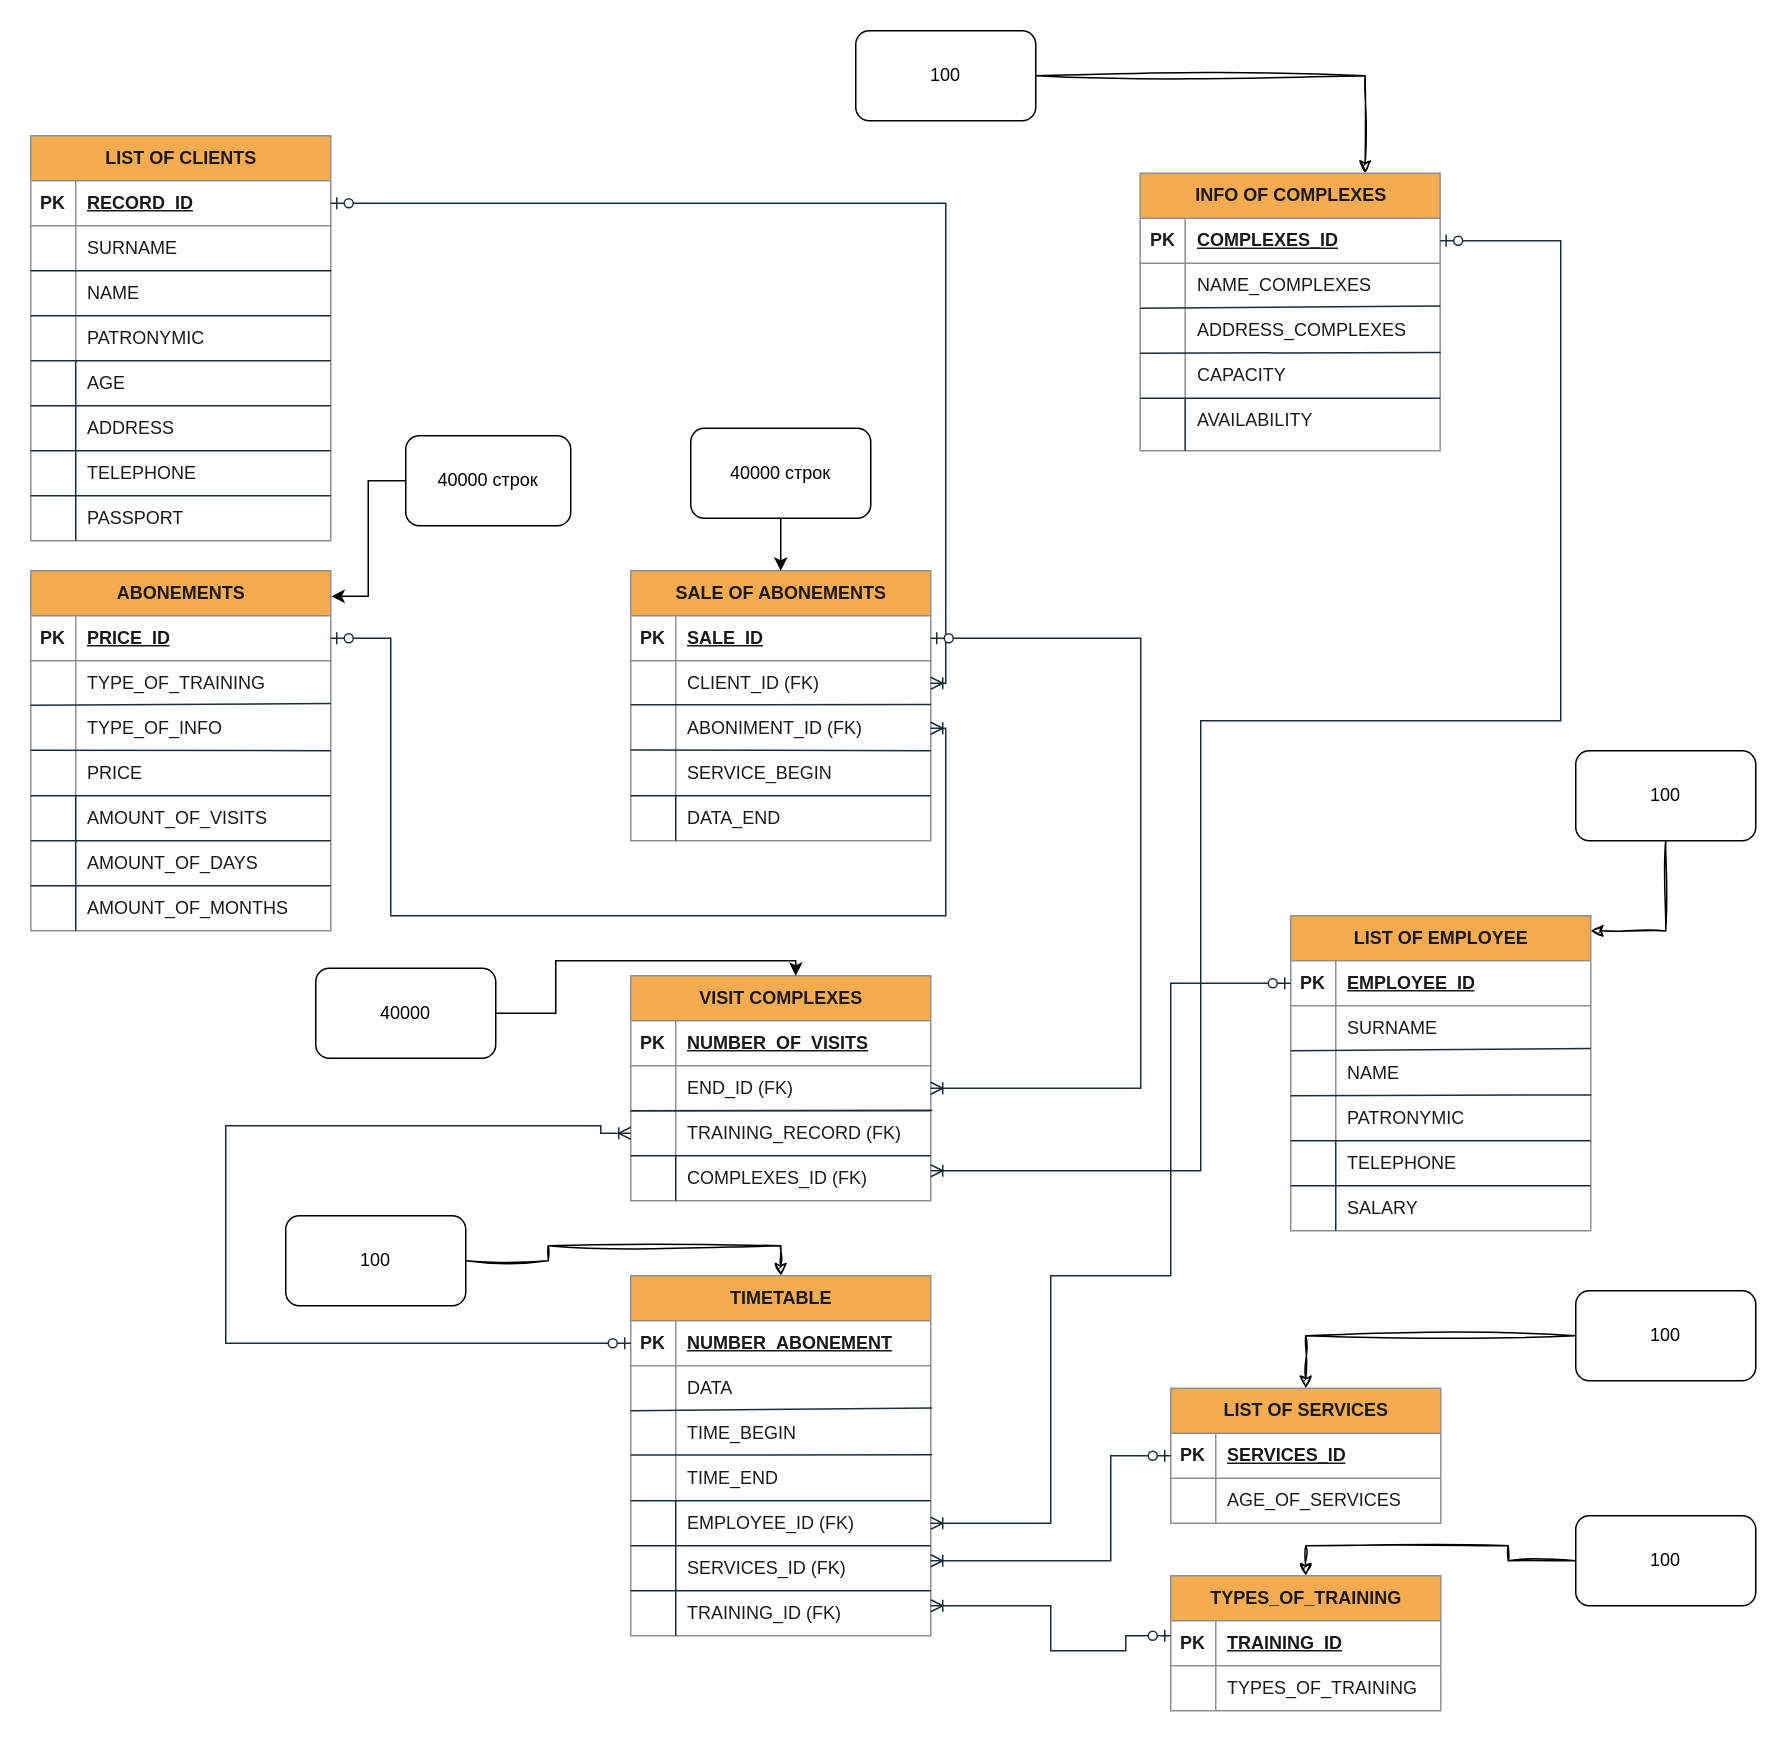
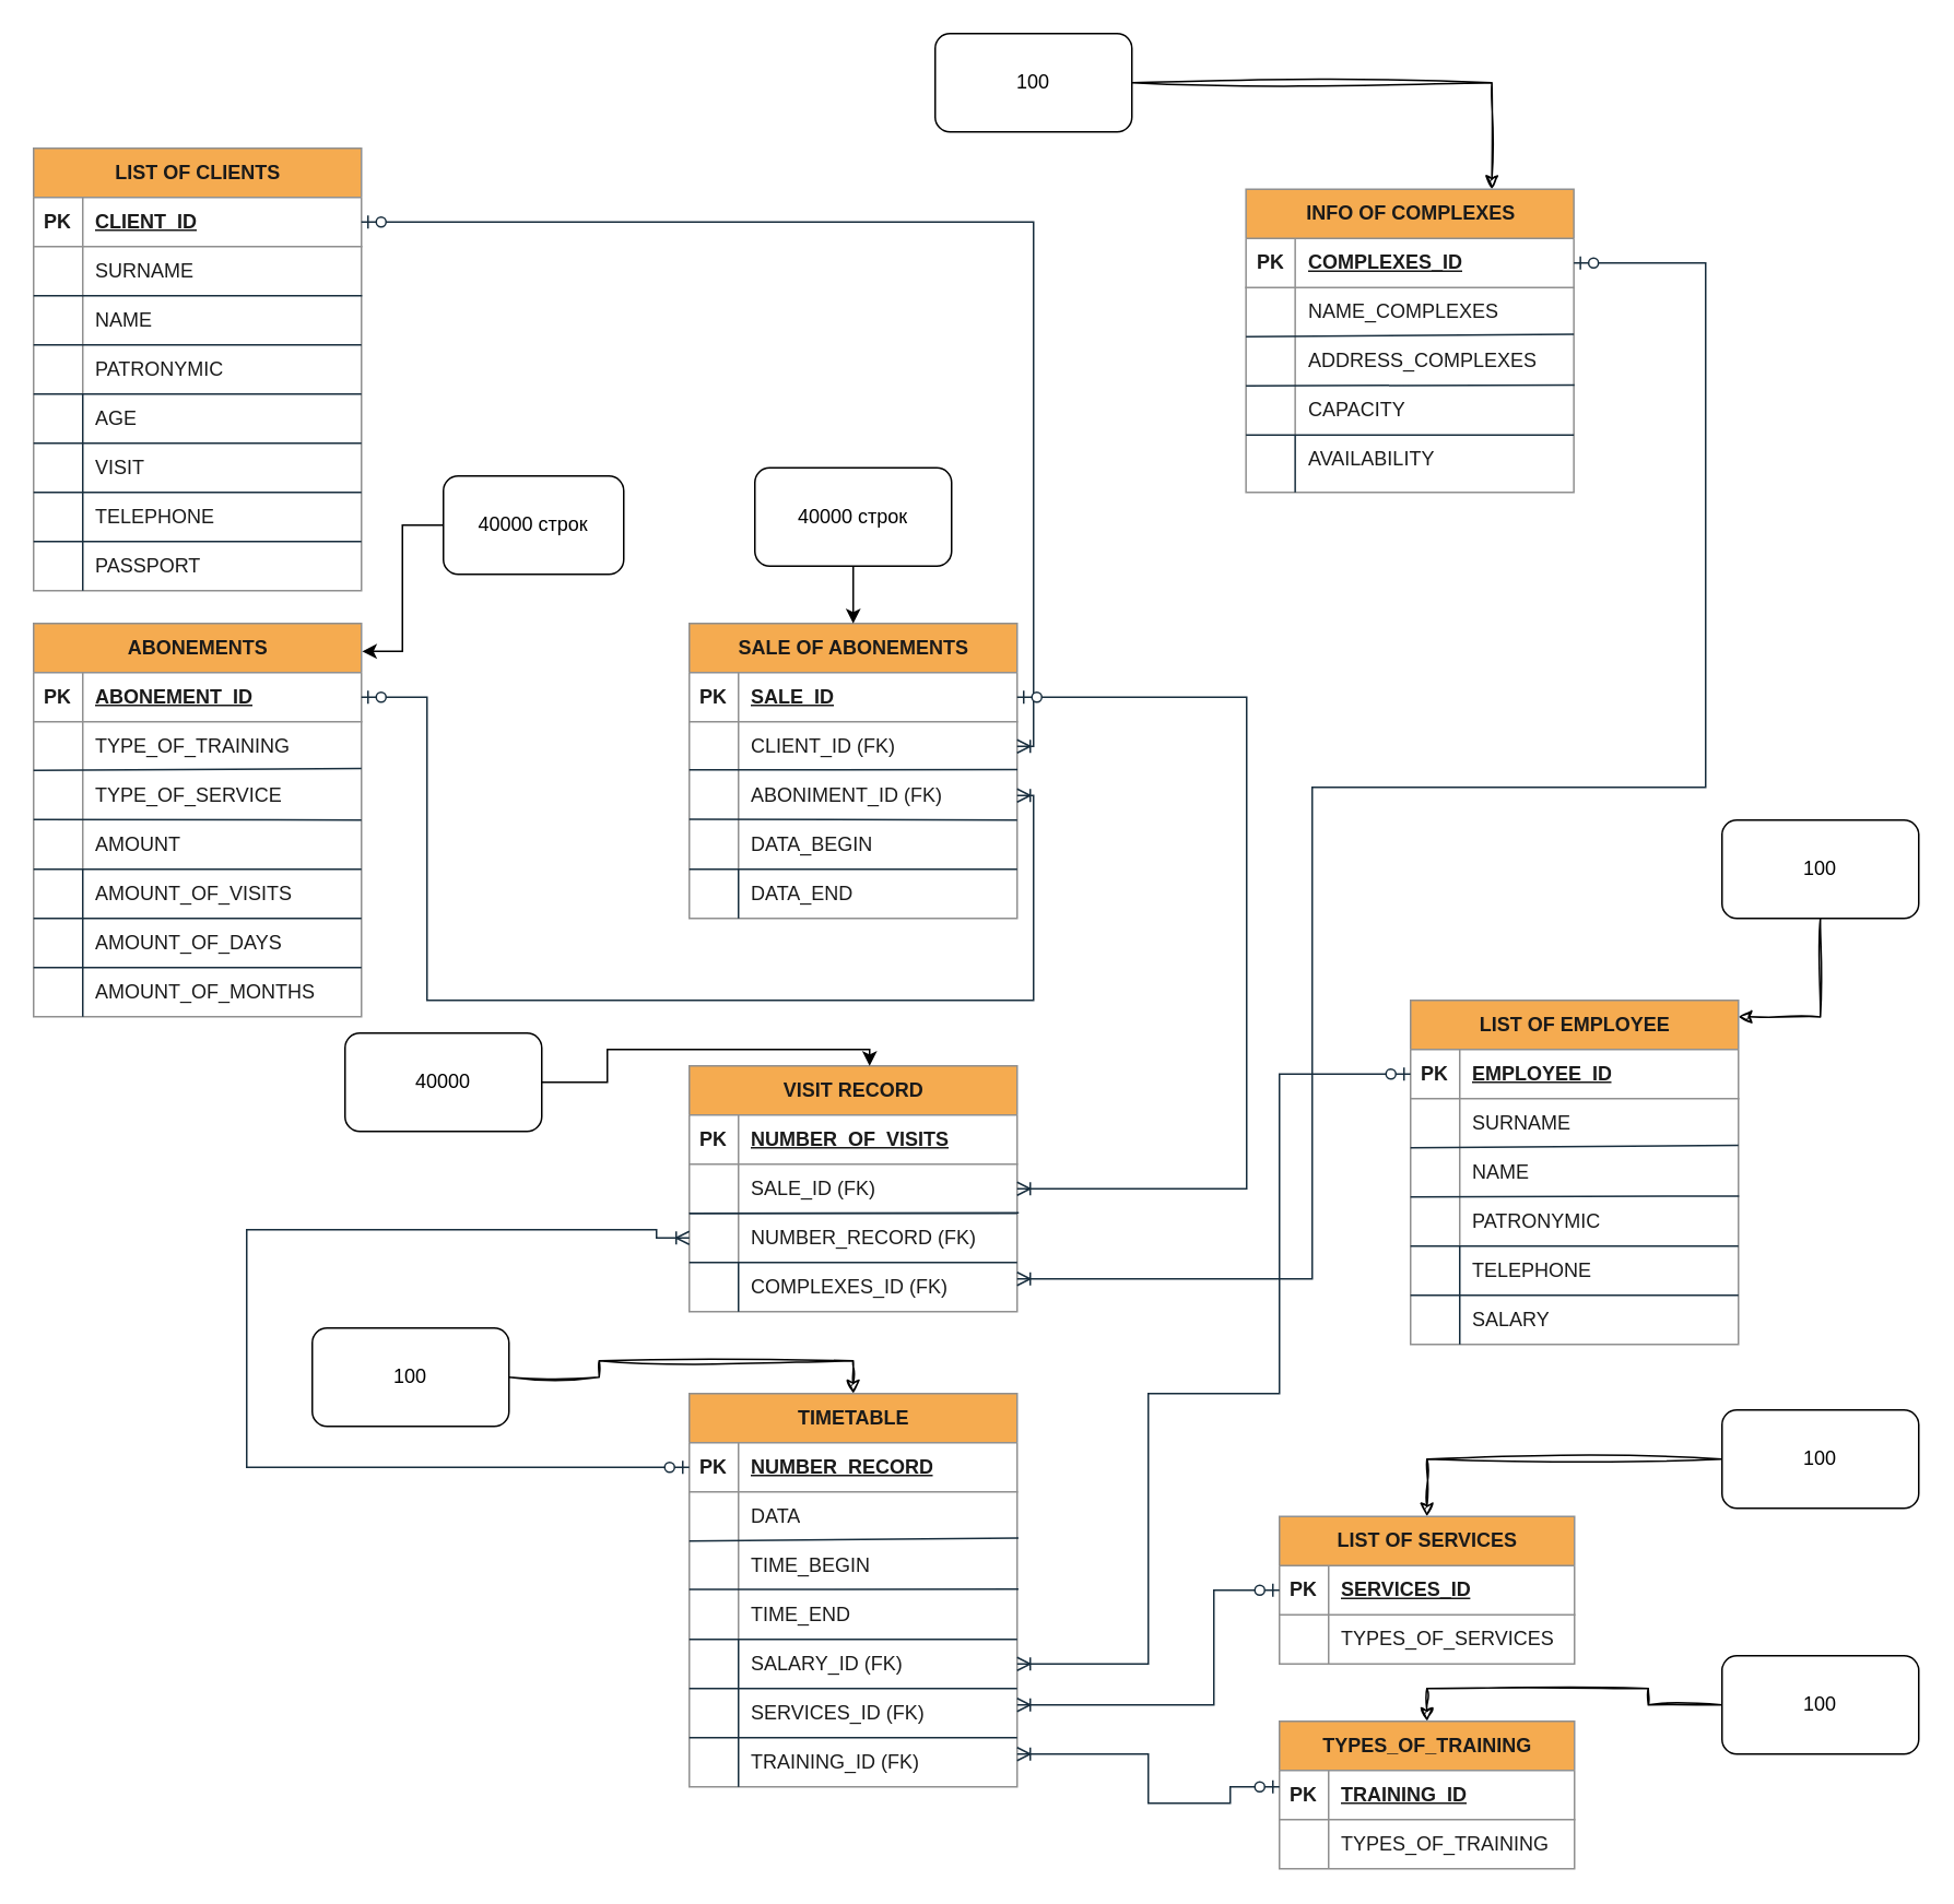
- <mxCell id="5" value="RECORD_ID" style="shape=partialRectangle;connectable=0;fillColor=none;top=0;left=0;bottom=0;right=0;align=left;spacingLeft=6;fontStyle=5;overflow=hidden;whiteSpace=wrap;html=1;labelBackgroundColor=none;strokeColor=#909090;fontColor=#1A1A1A;" parent="3" vertex="1"><mxGeometry x="30.0" width="170.0" height="30" as="geometry"><mxRectangle width="170.0" height="30" as="alternateBounds" /></mxGeometry></mxCell>
+ <mxCell id="5" value="CLIENT_ID" style="shape=partialRectangle;connectable=0;fillColor=none;top=0;left=0;bottom=0;right=0;align=left;spacingLeft=6;fontStyle=5;overflow=hidden;whiteSpace=wrap;html=1;labelBackgroundColor=none;strokeColor=#909090;fontColor=#1A1A1A;" parent="3" vertex="1"><mxGeometry x="30.0" width="170.0" height="30" as="geometry"><mxRectangle width="170.0" height="30" as="alternateBounds" /></mxGeometry></mxCell>
- <mxCell id="15" value="ADDRESS" style="shape=partialRectangle;connectable=0;fillColor=none;top=0;left=0;bottom=0;right=0;align=left;spacingLeft=6;overflow=hidden;whiteSpace=wrap;html=1;labelBackgroundColor=none;strokeColor=#909090;fontColor=#1A1A1A;" parent="1" vertex="1"><mxGeometry x="50" y="270" width="170" height="30" as="geometry"><mxRectangle width="170" height="30" as="alternateBounds" /></mxGeometry></mxCell>
+ <mxCell id="15" value="VISIT" style="shape=partialRectangle;connectable=0;fillColor=none;top=0;left=0;bottom=0;right=0;align=left;spacingLeft=6;overflow=hidden;whiteSpace=wrap;html=1;labelBackgroundColor=none;strokeColor=#909090;fontColor=#1A1A1A;" parent="1" vertex="1"><mxGeometry x="50" y="270" width="170" height="30" as="geometry"><mxRectangle width="170" height="30" as="alternateBounds" /></mxGeometry></mxCell>
- <mxCell id="24" value="PRICE_ID" style="shape=partialRectangle;connectable=0;fillColor=none;top=0;left=0;bottom=0;right=0;align=left;spacingLeft=6;fontStyle=5;overflow=hidden;whiteSpace=wrap;html=1;strokeColor=#909090;fontFamily=Helvetica;fontSize=12;fontColor=#1A1A1A;labelBackgroundColor=none;" parent="22" vertex="1"><mxGeometry x="30" width="170" height="30" as="geometry"><mxRectangle width="170" height="30" as="alternateBounds" /></mxGeometry></mxCell>
+ <mxCell id="24" value="ABONEMENT_ID" style="shape=partialRectangle;connectable=0;fillColor=none;top=0;left=0;bottom=0;right=0;align=left;spacingLeft=6;fontStyle=5;overflow=hidden;whiteSpace=wrap;html=1;strokeColor=#909090;fontFamily=Helvetica;fontSize=12;fontColor=#1A1A1A;labelBackgroundColor=none;" parent="22" vertex="1"><mxGeometry x="30" width="170" height="30" as="geometry"><mxRectangle width="170" height="30" as="alternateBounds" /></mxGeometry></mxCell>
- <mxCell id="30" value="TYPE_OF_INFO" style="shape=partialRectangle;connectable=0;fillColor=none;top=0;left=0;bottom=0;right=0;align=left;spacingLeft=6;overflow=hidden;whiteSpace=wrap;html=1;strokeColor=#909090;fontFamily=Helvetica;fontSize=12;fontColor=#1A1A1A;labelBackgroundColor=none;" parent="28" vertex="1"><mxGeometry x="30" width="170" height="30" as="geometry"><mxRectangle width="170" height="30" as="alternateBounds" /></mxGeometry></mxCell>
+ <mxCell id="30" value="TYPE_OF_SERVICE" style="shape=partialRectangle;connectable=0;fillColor=none;top=0;left=0;bottom=0;right=0;align=left;spacingLeft=6;overflow=hidden;whiteSpace=wrap;html=1;strokeColor=#909090;fontFamily=Helvetica;fontSize=12;fontColor=#1A1A1A;labelBackgroundColor=none;" parent="28" vertex="1"><mxGeometry x="30" width="170" height="30" as="geometry"><mxRectangle width="170" height="30" as="alternateBounds" /></mxGeometry></mxCell>
- <mxCell id="33" value="PRICE" style="shape=partialRectangle;connectable=0;fillColor=none;top=0;left=0;bottom=0;right=0;align=left;spacingLeft=6;overflow=hidden;whiteSpace=wrap;html=1;strokeColor=#909090;fontFamily=Helvetica;fontSize=12;fontColor=#1A1A1A;labelBackgroundColor=none;" parent="31" vertex="1"><mxGeometry x="30" width="170" height="30" as="geometry"><mxRectangle width="170" height="30" as="alternateBounds" /></mxGeometry></mxCell>
+ <mxCell id="33" value="AMOUNT" style="shape=partialRectangle;connectable=0;fillColor=none;top=0;left=0;bottom=0;right=0;align=left;spacingLeft=6;overflow=hidden;whiteSpace=wrap;html=1;strokeColor=#909090;fontFamily=Helvetica;fontSize=12;fontColor=#1A1A1A;labelBackgroundColor=none;" parent="31" vertex="1"><mxGeometry x="30" width="170" height="30" as="geometry"><mxRectangle width="170" height="30" as="alternateBounds" /></mxGeometry></mxCell>
- <mxCell id="50" value="SERVICE_BEGIN" style="shape=partialRectangle;connectable=0;fillColor=none;top=0;left=0;bottom=0;right=0;align=left;spacingLeft=6;overflow=hidden;whiteSpace=wrap;html=1;strokeColor=#909090;fontFamily=Helvetica;fontSize=12;fontColor=#1A1A1A;labelBackgroundColor=none;" parent="48" vertex="1"><mxGeometry x="30" width="170" height="30" as="geometry"><mxRectangle width="170" height="30" as="alternateBounds" /></mxGeometry></mxCell>
+ <mxCell id="50" value="DATA_BEGIN" style="shape=partialRectangle;connectable=0;fillColor=none;top=0;left=0;bottom=0;right=0;align=left;spacingLeft=6;overflow=hidden;whiteSpace=wrap;html=1;strokeColor=#909090;fontFamily=Helvetica;fontSize=12;fontColor=#1A1A1A;labelBackgroundColor=none;" parent="48" vertex="1"><mxGeometry x="30" width="170" height="30" as="geometry"><mxRectangle width="170" height="30" as="alternateBounds" /></mxGeometry></mxCell>
- <mxCell id="69" value="VISIT COMPLEXES" style="shape=table;startSize=30;container=1;collapsible=1;childLayout=tableLayout;fixedRows=1;rowLines=0;fontStyle=1;align=center;resizeLast=1;html=1;strokeColor=#909090;fontFamily=Helvetica;fontSize=12;fontColor=#1A1A1A;fillColor=#F5AB50;labelBackgroundColor=none;" parent="1" vertex="1"><mxGeometry x="420" y="650" width="200" height="150" as="geometry" /></mxCell>
+ <mxCell id="69" value="VISIT RECORD" style="shape=table;startSize=30;container=1;collapsible=1;childLayout=tableLayout;fixedRows=1;rowLines=0;fontStyle=1;align=center;resizeLast=1;html=1;strokeColor=#909090;fontFamily=Helvetica;fontSize=12;fontColor=#1A1A1A;fillColor=#F5AB50;labelBackgroundColor=none;" parent="1" vertex="1"><mxGeometry x="420" y="650" width="200" height="150" as="geometry" /></mxCell>
- <mxCell id="145" value="40000" style="rounded=1;whiteSpace=wrap;html=1;" parent="1" vertex="1"><mxGeometry x="210" y="645" width="120" height="60" as="geometry" /></mxCell>
+ <mxCell id="145" value="40000" style="rounded=1;whiteSpace=wrap;html=1;" parent="1" vertex="1"><mxGeometry x="210" y="630" width="120" height="60" as="geometry" /></mxCell>
- <mxCell id="75" value="END_ID (FK)" style="shape=partialRectangle;connectable=0;fillColor=none;top=0;left=0;bottom=0;right=0;align=left;spacingLeft=6;overflow=hidden;whiteSpace=wrap;html=1;strokeColor=#909090;fontFamily=Helvetica;fontSize=12;fontColor=#1A1A1A;labelBackgroundColor=none;" parent="73" vertex="1"><mxGeometry x="30" width="170" height="30" as="geometry"><mxRectangle width="170" height="30" as="alternateBounds" /></mxGeometry></mxCell>
+ <mxCell id="75" value="SALE_ID (FK)" style="shape=partialRectangle;connectable=0;fillColor=none;top=0;left=0;bottom=0;right=0;align=left;spacingLeft=6;overflow=hidden;whiteSpace=wrap;html=1;strokeColor=#909090;fontFamily=Helvetica;fontSize=12;fontColor=#1A1A1A;labelBackgroundColor=none;" parent="73" vertex="1"><mxGeometry x="30" width="170" height="30" as="geometry"><mxRectangle width="170" height="30" as="alternateBounds" /></mxGeometry></mxCell>
- <mxCell id="78" value="TRAINING_RECORD (FK)" style="shape=partialRectangle;connectable=0;fillColor=none;top=0;left=0;bottom=0;right=0;align=left;spacingLeft=6;overflow=hidden;whiteSpace=wrap;html=1;strokeColor=#909090;fontFamily=Helvetica;fontSize=12;fontColor=#1A1A1A;labelBackgroundColor=none;" parent="76" vertex="1"><mxGeometry x="30" width="170" height="30" as="geometry"><mxRectangle width="170" height="30" as="alternateBounds" /></mxGeometry></mxCell>
+ <mxCell id="78" value="NUMBER_RECORD (FK)" style="shape=partialRectangle;connectable=0;fillColor=none;top=0;left=0;bottom=0;right=0;align=left;spacingLeft=6;overflow=hidden;whiteSpace=wrap;html=1;strokeColor=#909090;fontFamily=Helvetica;fontSize=12;fontColor=#1A1A1A;labelBackgroundColor=none;" parent="76" vertex="1"><mxGeometry x="30" width="170" height="30" as="geometry"><mxRectangle width="170" height="30" as="alternateBounds" /></mxGeometry></mxCell>
- <mxCell id="83" value="NUMBER_ABONEMENT" style="shape=partialRectangle;connectable=0;fillColor=none;top=0;left=0;bottom=0;right=0;align=left;spacingLeft=6;fontStyle=5;overflow=hidden;whiteSpace=wrap;html=1;strokeColor=#909090;fontFamily=Helvetica;fontSize=12;fontColor=#1A1A1A;labelBackgroundColor=none;" parent="81" vertex="1"><mxGeometry x="30" width="170" height="30" as="geometry"><mxRectangle width="170" height="30" as="alternateBounds" /></mxGeometry></mxCell>
+ <mxCell id="83" value="NUMBER_RECORD" style="shape=partialRectangle;connectable=0;fillColor=none;top=0;left=0;bottom=0;right=0;align=left;spacingLeft=6;fontStyle=5;overflow=hidden;whiteSpace=wrap;html=1;strokeColor=#909090;fontFamily=Helvetica;fontSize=12;fontColor=#1A1A1A;labelBackgroundColor=none;" parent="81" vertex="1"><mxGeometry x="30" width="170" height="30" as="geometry"><mxRectangle width="170" height="30" as="alternateBounds" /></mxGeometry></mxCell>
- <mxCell id="111" value="AGE_OF_SERVICES" style="shape=partialRectangle;connectable=0;fillColor=none;top=0;left=0;bottom=0;right=0;align=left;spacingLeft=6;overflow=hidden;whiteSpace=wrap;html=1;strokeColor=#909090;fontFamily=Helvetica;fontSize=12;fontColor=#1A1A1A;labelBackgroundColor=none;" parent="109" vertex="1"><mxGeometry x="30" width="150" height="30" as="geometry"><mxRectangle width="150" height="30" as="alternateBounds" /></mxGeometry></mxCell>
+ <mxCell id="111" value="TYPES_OF_SERVICES" style="shape=partialRectangle;connectable=0;fillColor=none;top=0;left=0;bottom=0;right=0;align=left;spacingLeft=6;overflow=hidden;whiteSpace=wrap;html=1;strokeColor=#909090;fontFamily=Helvetica;fontSize=12;fontColor=#1A1A1A;labelBackgroundColor=none;" parent="109" vertex="1"><mxGeometry x="30" width="150" height="30" as="geometry"><mxRectangle width="150" height="30" as="alternateBounds" /></mxGeometry></mxCell>
- <mxCell id="93" value="EMPLOYEE_ID (FK)" style="shape=partialRectangle;connectable=0;fillColor=none;top=0;left=0;bottom=0;right=0;align=left;spacingLeft=6;overflow=hidden;whiteSpace=wrap;html=1;strokeColor=#909090;fontFamily=Helvetica;fontSize=12;fontColor=#1A1A1A;labelBackgroundColor=none;" parent="1" vertex="1"><mxGeometry x="450" y="1000" width="170" height="30" as="geometry"><mxRectangle width="170" height="30" as="alternateBounds" /></mxGeometry></mxCell>
+ <mxCell id="93" value="SALARY_ID (FK)" style="shape=partialRectangle;connectable=0;fillColor=none;top=0;left=0;bottom=0;right=0;align=left;spacingLeft=6;overflow=hidden;whiteSpace=wrap;html=1;strokeColor=#909090;fontFamily=Helvetica;fontSize=12;fontColor=#1A1A1A;labelBackgroundColor=none;" parent="1" vertex="1"><mxGeometry x="450" y="1000" width="170" height="30" as="geometry"><mxRectangle width="170" height="30" as="alternateBounds" /></mxGeometry></mxCell>
